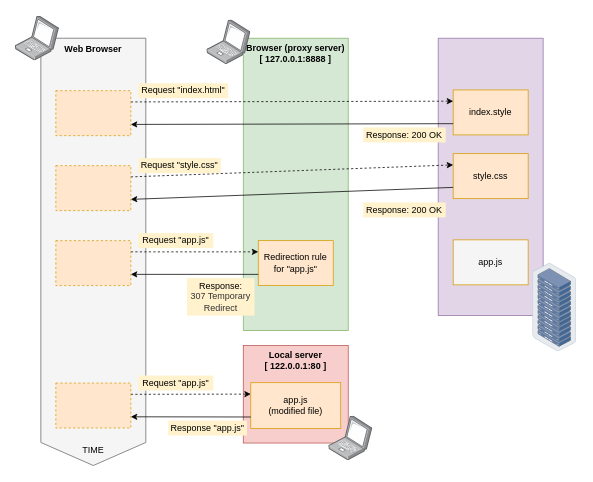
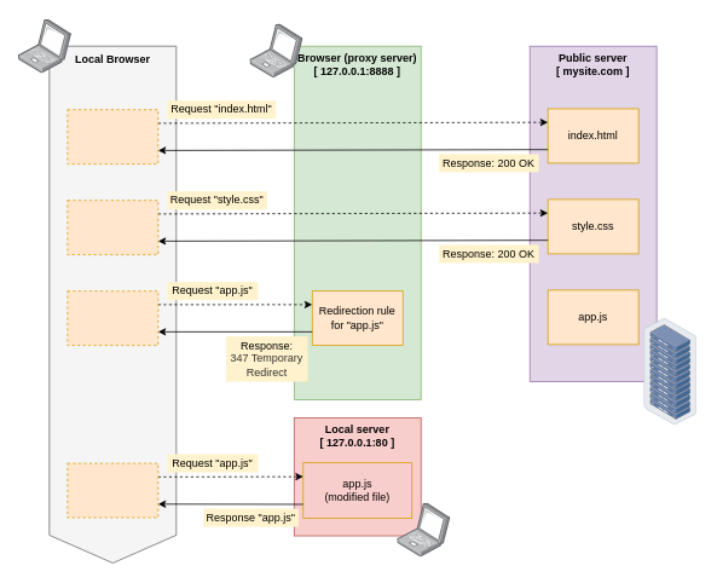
- <mxCell id="26" value="Web Browser" style="text;html=1;strokeColor=none;fillColor=none;align=center;verticalAlign=middle;whiteSpace=wrap;rounded=0;fontStyle=1" parent="1" vertex="1"><mxGeometry x="54" y="50" width="140" height="30" as="geometry" /></mxCell>
+ <mxCell id="26" value="Local Browser" style="text;html=1;strokeColor=none;fillColor=none;align=center;verticalAlign=middle;whiteSpace=wrap;rounded=0;fontStyle=1" parent="1" vertex="1"><mxGeometry x="54" y="50" width="140" height="30" as="geometry" /></mxCell>
+ <mxCell id="25" value="Public server&lt;br&gt;[ mysite.com ]" style="text;html=1;strokeColor=none;fillColor=none;align=center;verticalAlign=middle;whiteSpace=wrap;rounded=0;fontStyle=1" parent="1" vertex="1"><mxGeometry x="584" y="50" width="140" height="40" as="geometry" /></mxCell>
- <mxCell id="7" value="index.style" style="rounded=0;whiteSpace=wrap;html=1;fillColor=#ffe6cc;strokeColor=#d79b00;" parent="1" vertex="1"><mxGeometry x="604" y="119" width="100" height="60" as="geometry" /></mxCell>
+ <mxCell id="7" value="index.html" style="rounded=0;whiteSpace=wrap;html=1;fillColor=#ffe6cc;strokeColor=#d79b00;" parent="1" vertex="1"><mxGeometry x="604" y="119" width="100" height="60" as="geometry" /></mxCell>
- <mxCell id="13" value="style.css" style="rounded=0;whiteSpace=wrap;html=1;fillColor=#ffe6cc;strokeColor=#d79b00;" parent="1" vertex="1"><mxGeometry x="604" y="204" width="100" height="60" as="geometry" /></mxCell>
+ <mxCell id="13" value="style.css" style="rounded=0;whiteSpace=wrap;html=1;fillColor=#ffe6cc;strokeColor=#d79b00;" parent="1" vertex="1"><mxGeometry x="604" y="219" width="100" height="60" as="geometry" /></mxCell>
- <mxCell id="19" value="app.js" style="rounded=0;whiteSpace=wrap;html=1;fillColor=#f5f5f5;strokeColor=#d79b00;" parent="1" vertex="1"><mxGeometry x="604" y="319" width="100" height="60" as="geometry" /></mxCell>
+ <mxCell id="19" value="app.js" style="rounded=0;whiteSpace=wrap;html=1;fillColor=#ffe6cc;strokeColor=#d79b00;" parent="1" vertex="1"><mxGeometry x="604" y="319" width="100" height="60" as="geometry" /></mxCell>
- <mxCell id="23" value="Response:&lt;br&gt;&lt;span style=&quot;color: rgb(51 , 51 , 51)&quot;&gt;307 Temporary Redirect&lt;/span&gt;" style="text;html=1;fillColor=#fff2cc;align=center;verticalAlign=middle;whiteSpace=wrap;rounded=0;" parent="1" vertex="1"><mxGeometry x="249" y="370" width="90" height="50" as="geometry" /></mxCell>
+ <mxCell id="23" value="Response:&lt;br&gt;&lt;span style=&quot;color: rgb(51 , 51 , 51)&quot;&gt;347 Temporary Redirect&lt;/span&gt;" style="text;html=1;fillColor=#fff2cc;align=center;verticalAlign=middle;whiteSpace=wrap;rounded=0;" parent="1" vertex="1"><mxGeometry x="249" y="370" width="90" height="50" as="geometry" /></mxCell>
- <mxCell id="28" value="Local server&lt;br&gt;[ 122.0.0.1:80 ]" style="text;html=1;strokeColor=none;fillColor=none;align=center;verticalAlign=middle;whiteSpace=wrap;rounded=0;fontStyle=1" parent="1" vertex="1"><mxGeometry x="324" y="460" width="140" height="40" as="geometry" /></mxCell>
+ <mxCell id="28" value="Local server&lt;br&gt;[ 127.0.0.1:80 ]" style="text;html=1;strokeColor=none;fillColor=none;align=center;verticalAlign=middle;whiteSpace=wrap;rounded=0;fontStyle=1" parent="1" vertex="1"><mxGeometry x="324" y="460" width="140" height="40" as="geometry" /></mxCell>
- <mxCell id="29" value="app.js&lt;br&gt;(modified file)" style="rounded=0;whiteSpace=wrap;html=1;fillColor=#ffe6cc;strokeColor=#d79b00;" parent="1" vertex="1"><mxGeometry x="334" y="509.5" width="120" height="61" as="geometry" /></mxCell>
+ <mxCell id="29" value="app.js&lt;br&gt;(modified file)" style="rounded=0;whiteSpace=wrap;html=1;fillColor=#f8cecc;strokeColor=#d79b00;" parent="1" vertex="1"><mxGeometry x="334" y="509.5" width="120" height="61" as="geometry" /></mxCell>
- <mxCell id="35" value="TIME" style="text;html=1;strokeColor=none;fillColor=none;align=center;verticalAlign=middle;whiteSpace=wrap;rounded=0;" parent="1" vertex="1"><mxGeometry x="99" y="590" width="50" height="20" as="geometry" /></mxCell>
